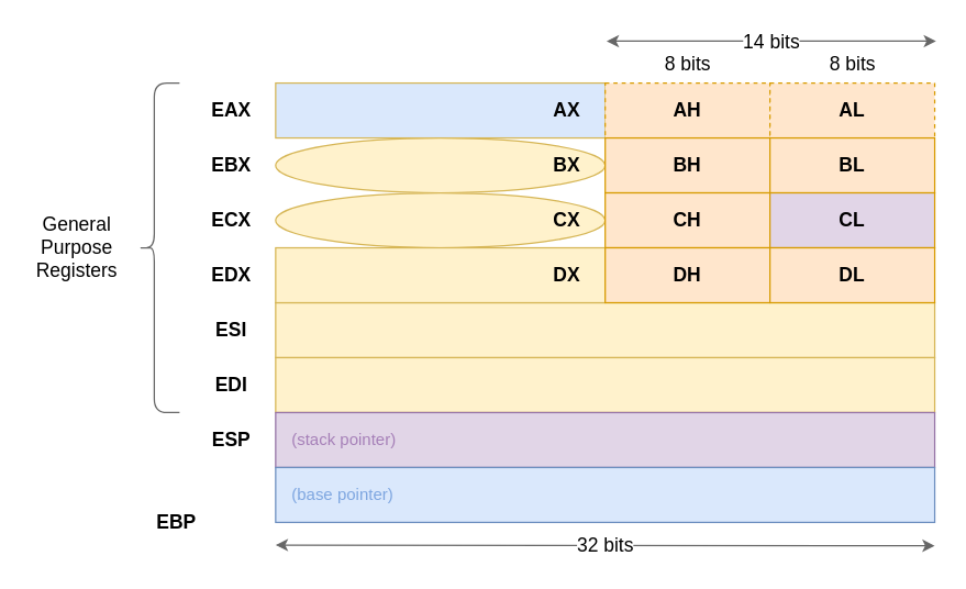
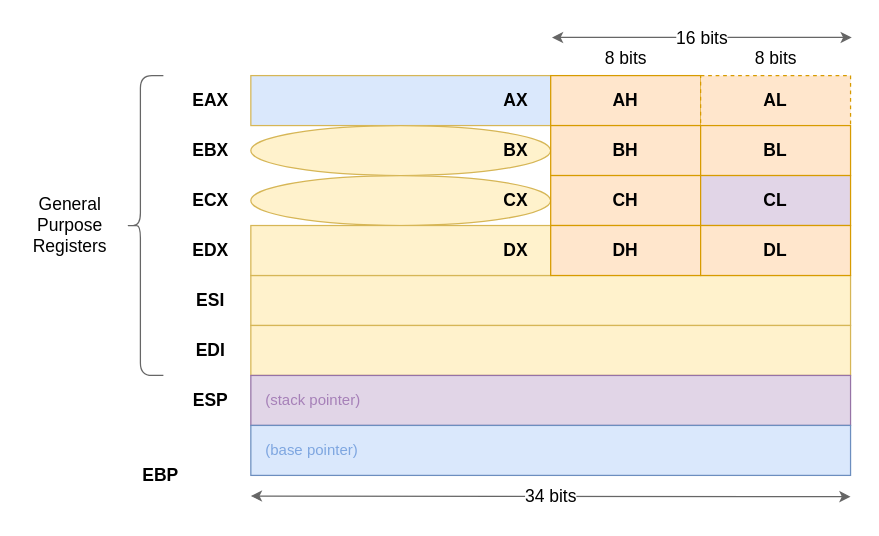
- <mxCell id="30" value="14 bits" style="text;html=1;align=center;verticalAlign=middle;resizable=0;points=[];autosize=1;fontSize=14;labelBackgroundColor=#ffffff;" vertex="1" parent="28"><mxGeometry x="90" width="60" height="20" as="geometry" /></mxCell>
+ <mxCell id="30" value="16 bits" style="text;html=1;align=center;verticalAlign=middle;resizable=0;points=[];autosize=1;fontSize=14;labelBackgroundColor=#ffffff;" vertex="1" parent="28"><mxGeometry x="90" width="60" height="20" as="geometry" /></mxCell>
- <mxCell id="3" value="AH" style="rounded=0;whiteSpace=wrap;html=1;fillColor=#ffe6cc;strokeColor=#d79b00;fontStyle=1;fontSize=14;dashed=1;" vertex="1" parent="1"><mxGeometry x="440" y="60" width="120" height="40" as="geometry" /></mxCell>
+ <mxCell id="3" value="AH" style="rounded=0;whiteSpace=wrap;html=1;fillColor=#ffe6cc;strokeColor=#d79b00;fontStyle=1;fontSize=14;" vertex="1" parent="1"><mxGeometry x="440" y="60" width="120" height="40" as="geometry" /></mxCell>
- <mxCell id="27" value="32 bits" style="text;html=1;align=center;verticalAlign=middle;resizable=0;points=[];autosize=1;fontSize=14;labelBackgroundColor=#ffffff;" vertex="1" parent="1"><mxGeometry x="410" y="387" width="60" height="20" as="geometry" /></mxCell>
+ <mxCell id="27" value="34 bits" style="text;html=1;align=center;verticalAlign=middle;resizable=0;points=[];autosize=1;fontSize=14;labelBackgroundColor=#ffffff;" vertex="1" parent="1"><mxGeometry x="410" y="387" width="60" height="20" as="geometry" /></mxCell>
